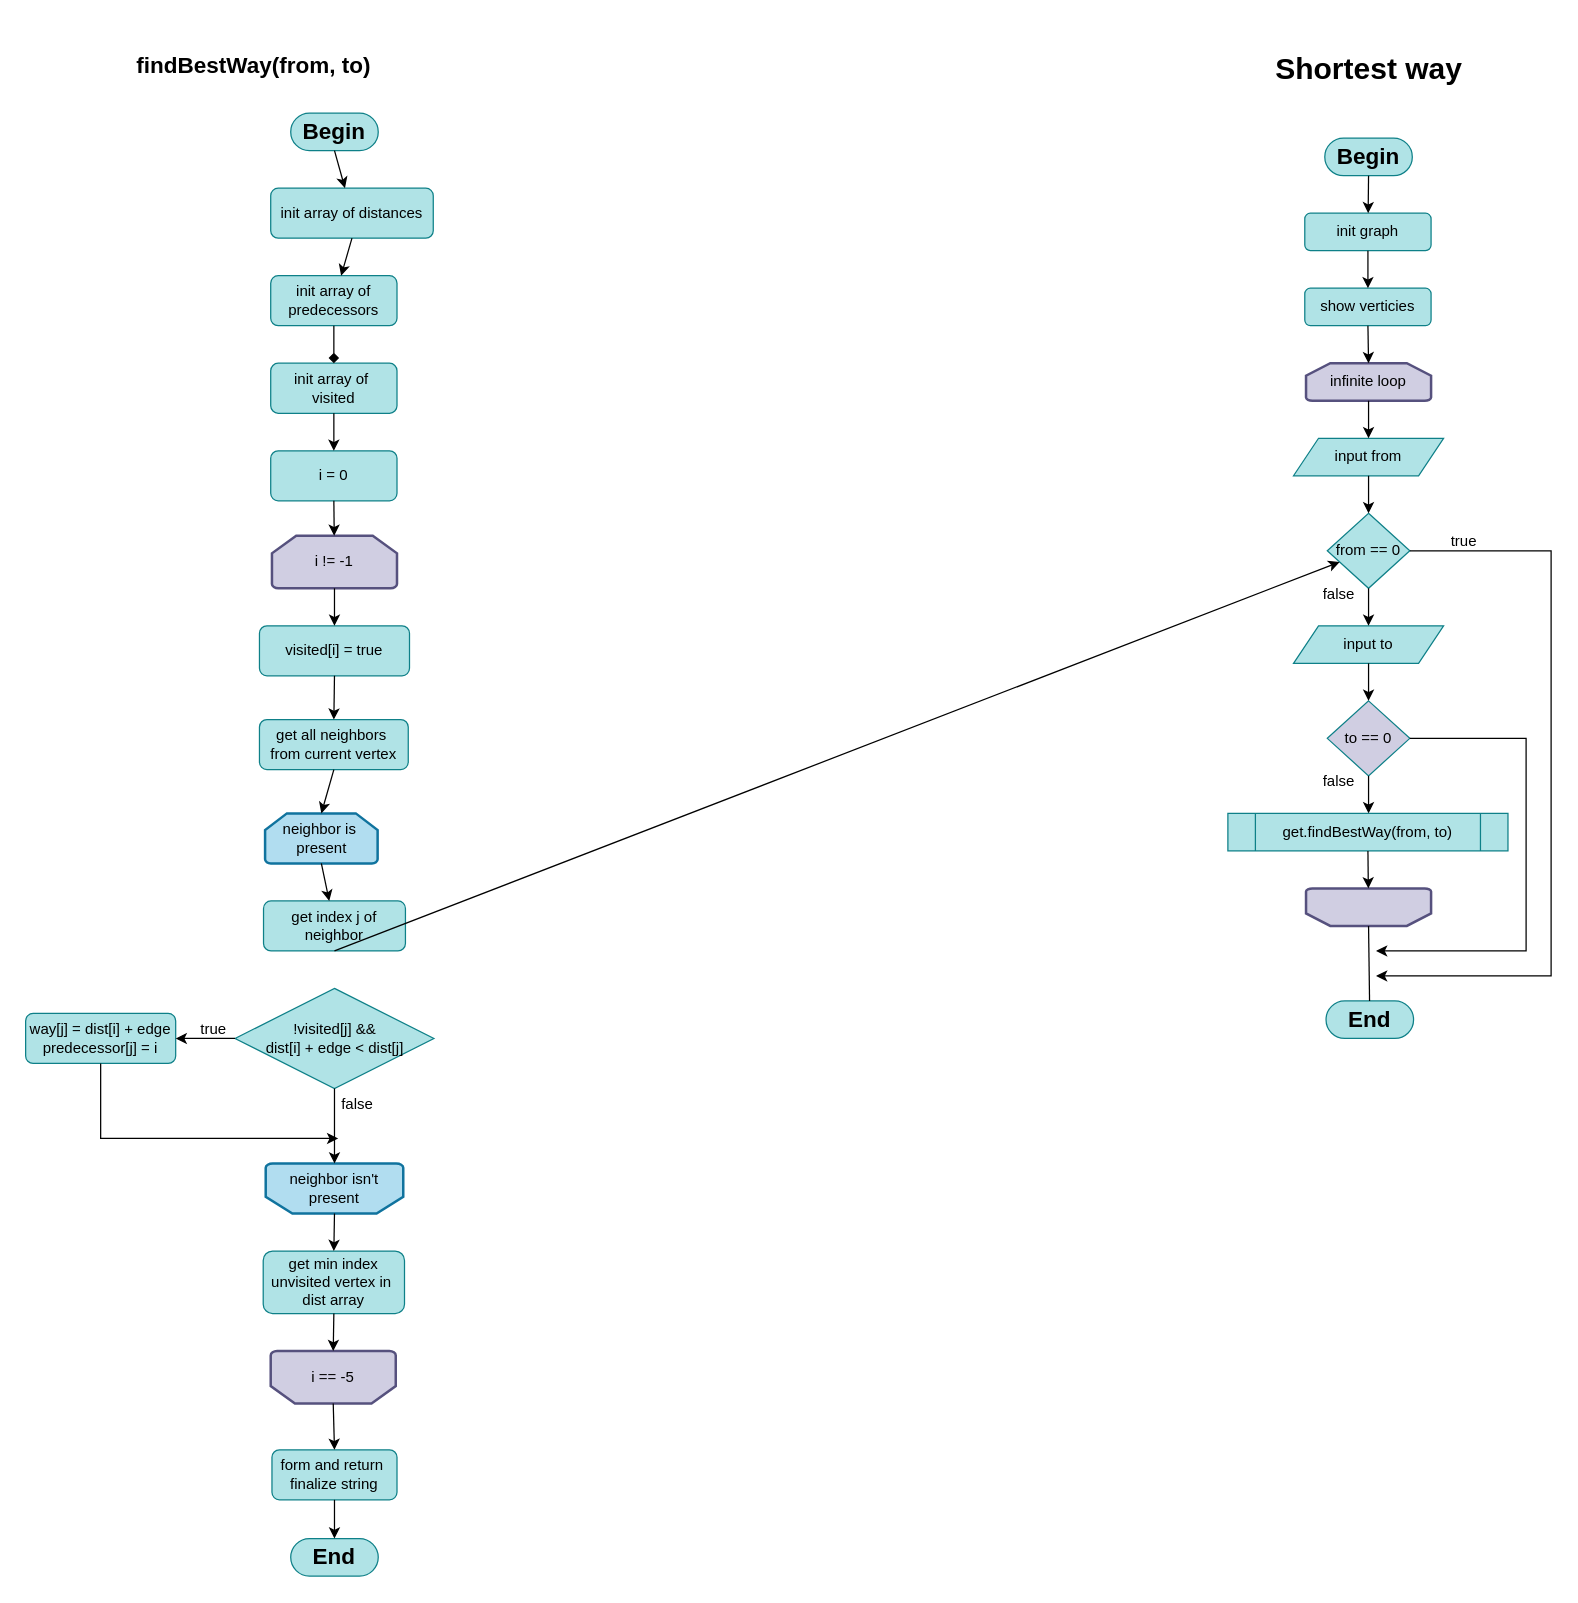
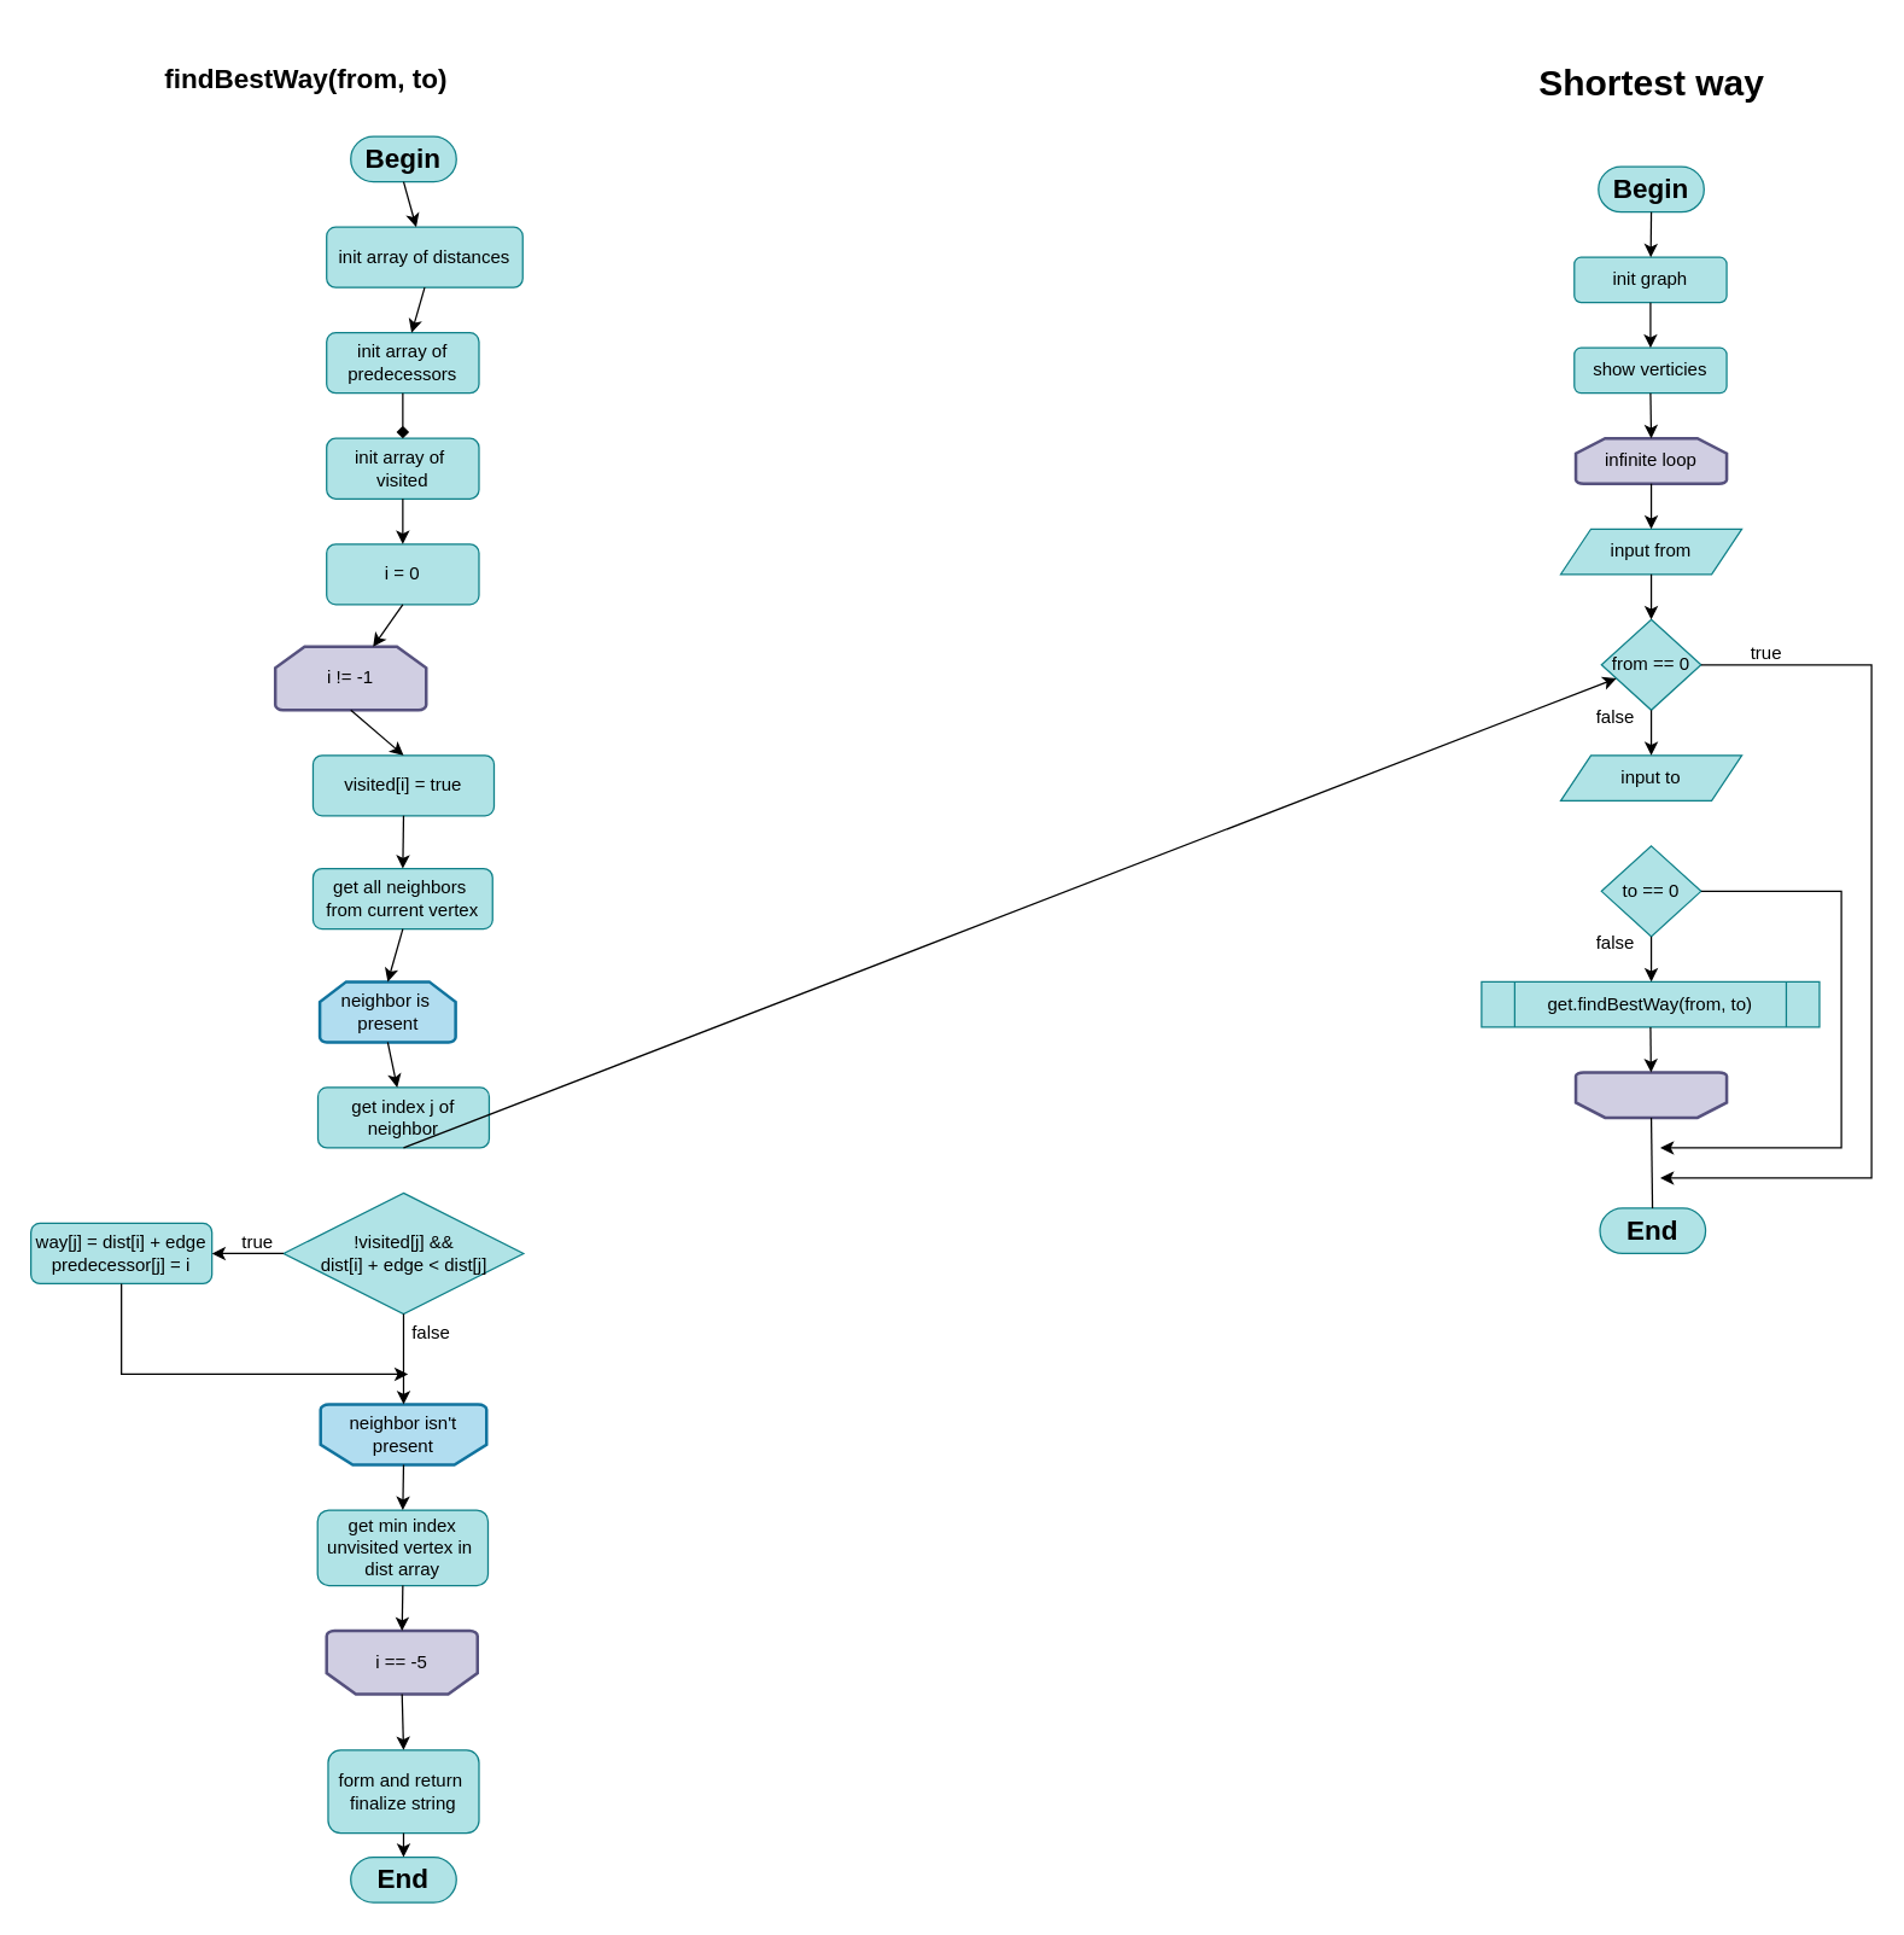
- <mxCell id="37" value="i != -1" style="strokeWidth=2;html=1;shape=mxgraph.flowchart.loop_limit;whiteSpace=wrap;fillColor=#d0cee2;strokeColor=#56517e;" parent="1" vertex="1"><mxGeometry x="217" y="428" width="100" height="42" as="geometry" /></mxCell>
+ <mxCell id="37" value="i != -1" style="strokeWidth=2;html=1;shape=mxgraph.flowchart.loop_limit;whiteSpace=wrap;fillColor=#d0cee2;strokeColor=#56517e;" parent="1" vertex="1"><mxGeometry x="182" y="428" width="100" height="42" as="geometry" /></mxCell>
- <mxCell id="17" value="" style="endArrow=classic;html=1;rounded=0;exitX=0.5;exitY=1;exitDx=0;exitDy=0;entryX=0.5;entryY=0;entryDx=0;entryDy=0;" parent="1" source="8" target="16" edge="1"><mxGeometry width="50" height="50" relative="1" as="geometry"><mxPoint x="1090" y="610" as="sourcePoint" /><mxPoint x="1140" y="560" as="targetPoint" /></mxGeometry></mxCell>
- <mxCell id="16" value="to == 0" style="rhombus;whiteSpace=wrap;html=1;fillColor=#d0cee2;strokeColor=#0e8088;" parent="1" vertex="1"><mxGeometry x="1061" y="560" width="66" height="60" as="geometry" /></mxCell>
+ <mxCell id="16" value="to == 0" style="rhombus;whiteSpace=wrap;html=1;fillColor=#b0e3e6;strokeColor=#0e8088;" parent="1" vertex="1"><mxGeometry x="1061" y="560" width="66" height="60" as="geometry" /></mxCell>
- <mxCell id="62" value="form and return&amp;nbsp;&lt;div&gt;finalize string&lt;/div&gt;" style="rounded=1;whiteSpace=wrap;html=1;fillColor=#b0e3e6;strokeColor=#0e8088;" parent="1" vertex="1"><mxGeometry x="217" y="1159" width="100" height="40" as="geometry" /></mxCell>
+ <mxCell id="62" value="form and return&amp;nbsp;&lt;div&gt;finalize string&lt;/div&gt;" style="rounded=1;whiteSpace=wrap;html=1;fillColor=#b0e3e6;strokeColor=#0e8088;" parent="1" vertex="1"><mxGeometry x="217" y="1159" width="100" height="55" as="geometry" /></mxCell>
